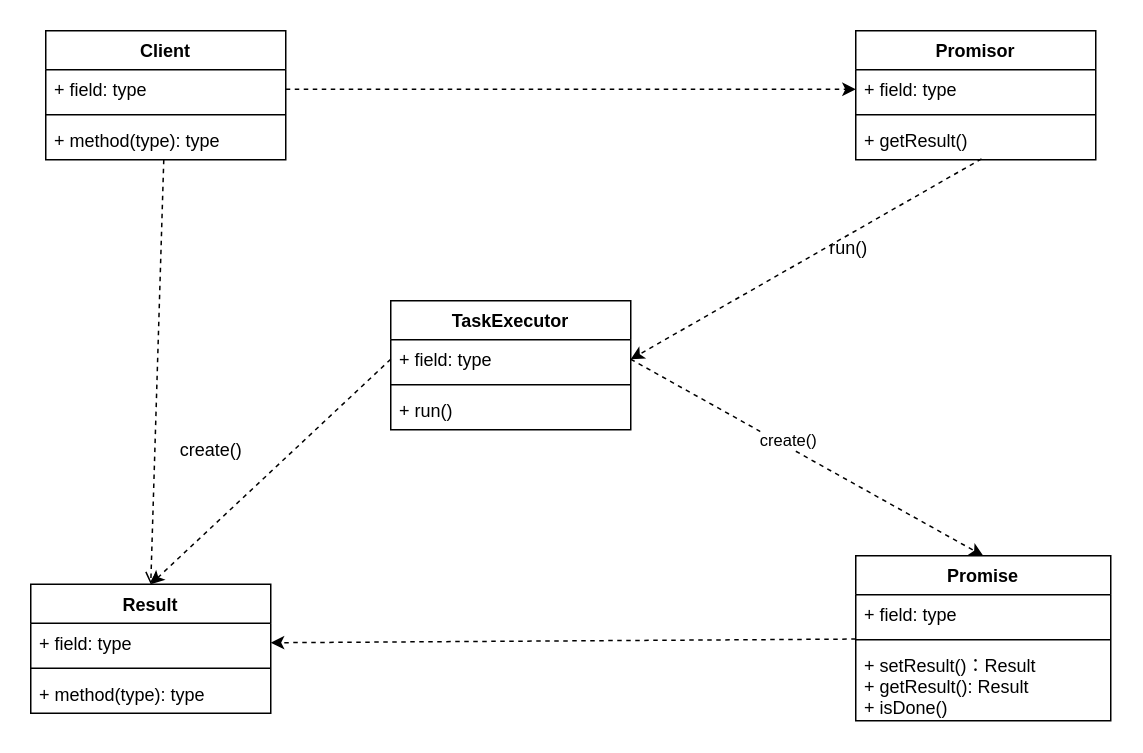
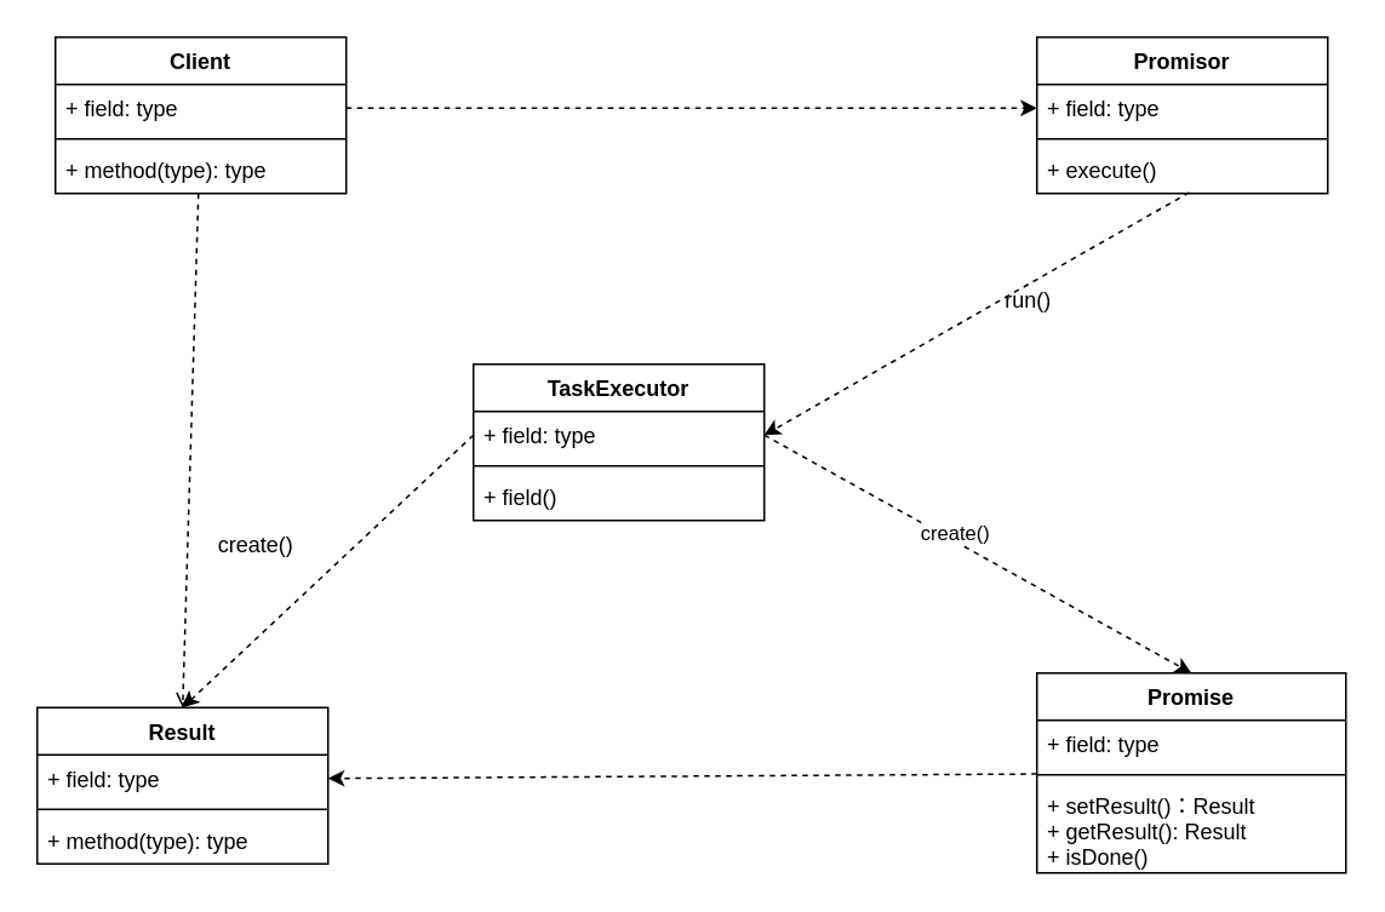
- <mxCell id="11" value="+ getResult()" style="text;strokeColor=none;fillColor=none;align=left;verticalAlign=top;spacingLeft=4;spacingRight=4;overflow=hidden;rotatable=0;points=[[0,0.5],[1,0.5]];portConstraint=eastwest;" vertex="1" parent="8"><mxGeometry y="60" width="160" height="26" as="geometry" /></mxCell>
+ <mxCell id="11" value="+ execute()" style="text;strokeColor=none;fillColor=none;align=left;verticalAlign=top;spacingLeft=4;spacingRight=4;overflow=hidden;rotatable=0;points=[[0,0.5],[1,0.5]];portConstraint=eastwest;" vertex="1" parent="8"><mxGeometry y="60" width="160" height="26" as="geometry" /></mxCell>
- <mxCell id="15" value="+ run()" style="text;strokeColor=none;fillColor=none;align=left;verticalAlign=top;spacingLeft=4;spacingRight=4;overflow=hidden;rotatable=0;points=[[0,0.5],[1,0.5]];portConstraint=eastwest;" vertex="1" parent="12"><mxGeometry y="60" width="160" height="26" as="geometry" /></mxCell>
+ <mxCell id="15" value="+ field()" style="text;strokeColor=none;fillColor=none;align=left;verticalAlign=top;spacingLeft=4;spacingRight=4;overflow=hidden;rotatable=0;points=[[0,0.5],[1,0.5]];portConstraint=eastwest;" vertex="1" parent="12"><mxGeometry y="60" width="160" height="26" as="geometry" /></mxCell>
